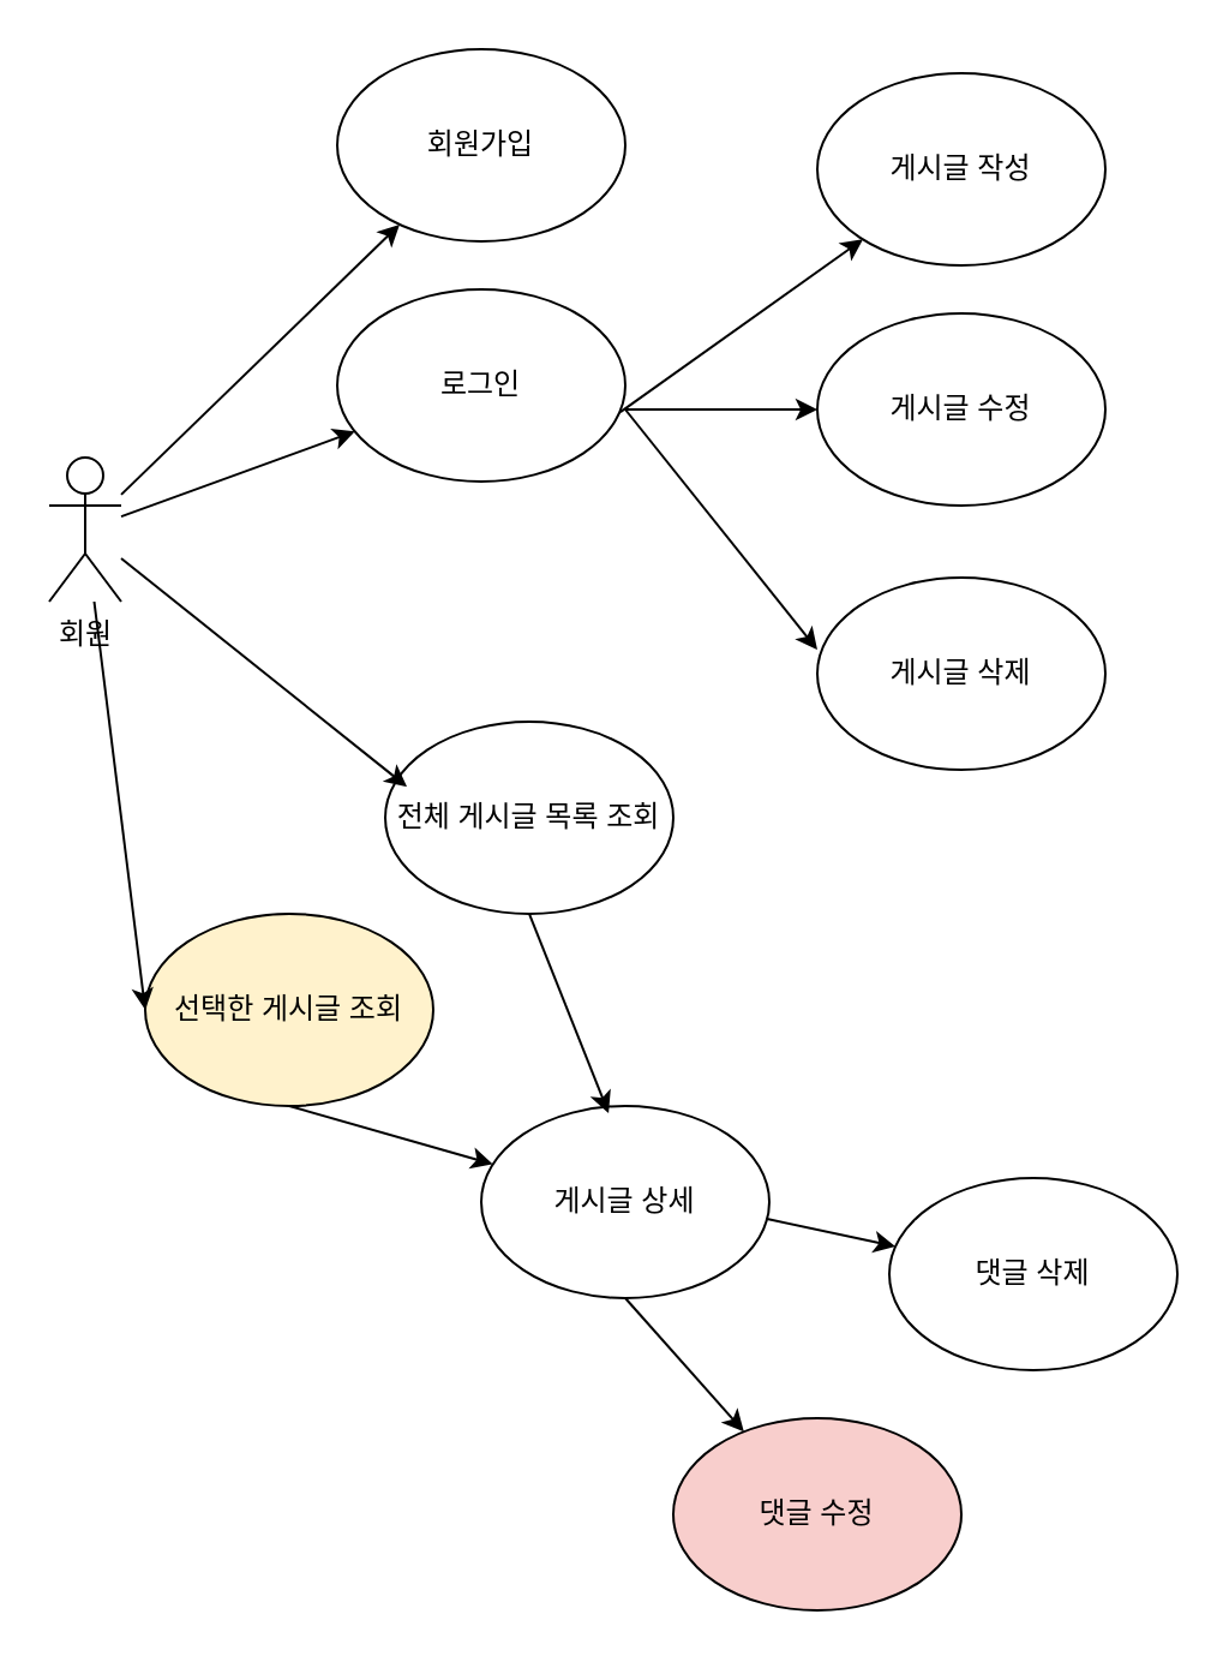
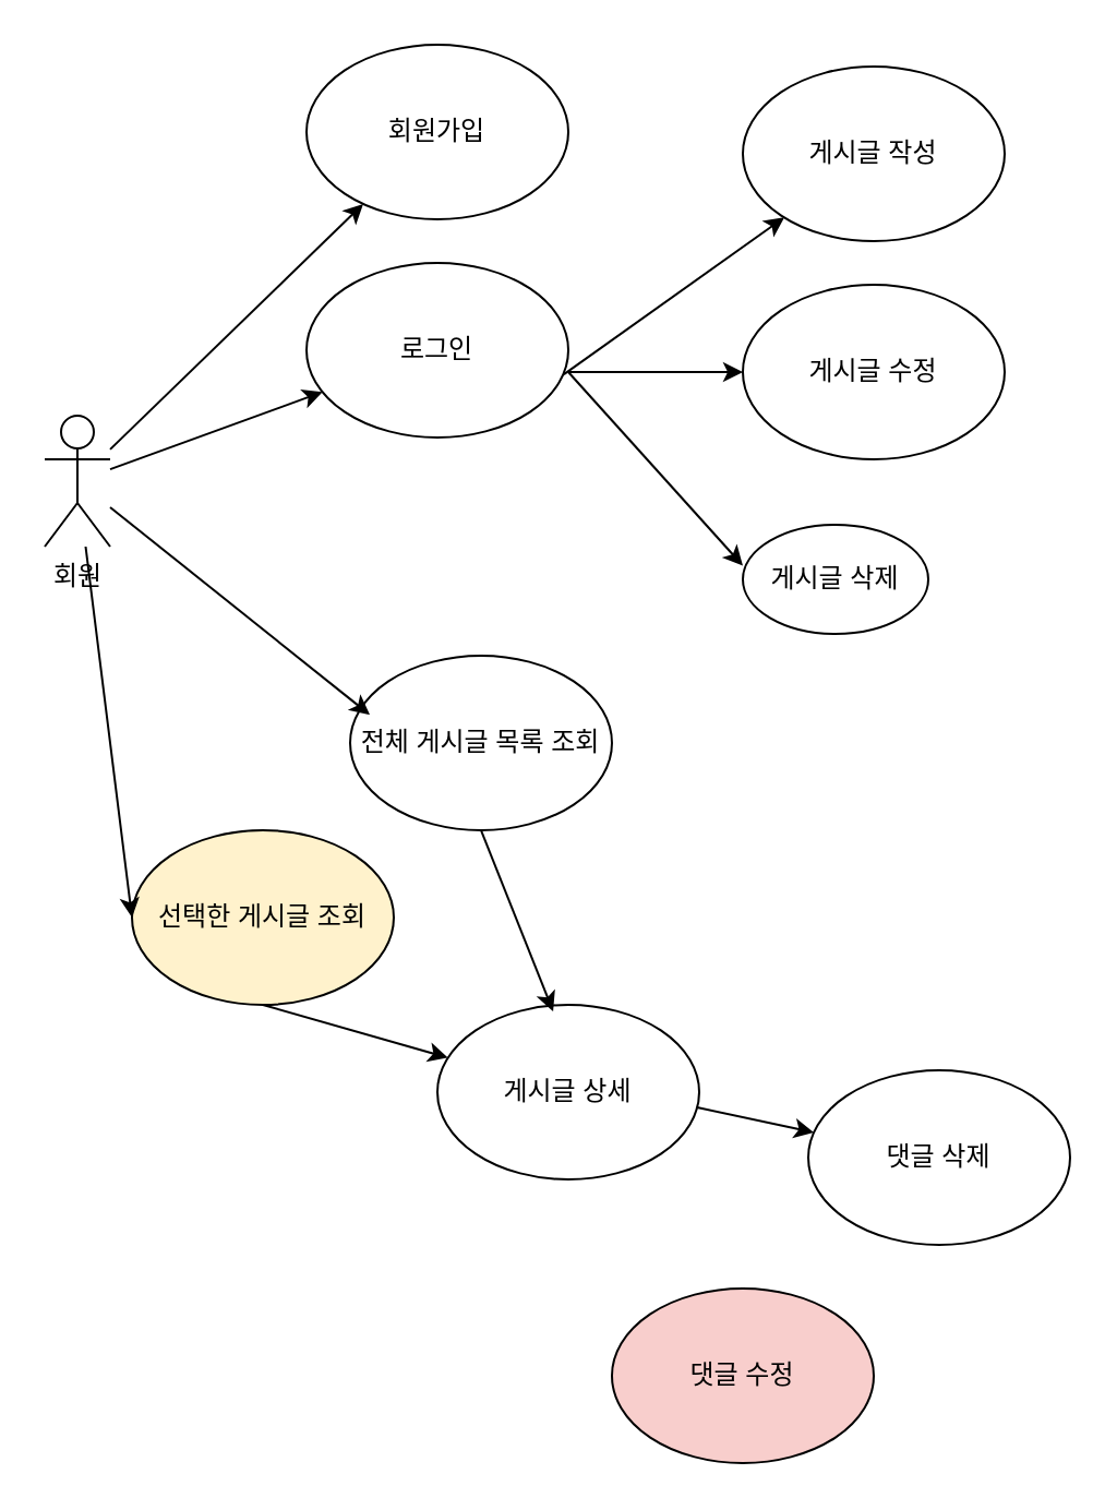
- <mxCell id="8" value="게시글 삭제" style="ellipse;whiteSpace=wrap;html=1;" vertex="1" parent="1"><mxGeometry x="340" y="240" width="120" height="80" as="geometry" /></mxCell>
+ <mxCell id="8" value="게시글 삭제" style="ellipse;whiteSpace=wrap;html=1;" vertex="1" parent="1"><mxGeometry x="340" y="240" width="85" height="50" as="geometry" /></mxCell>
- <mxCell id="23" value="" style="endArrow=classic;html=1;rounded=0;exitX=0.5;exitY=1;exitDx=0;exitDy=0;" edge="1" parent="1" source="12" target="10"><mxGeometry width="50" height="50" relative="1" as="geometry"><mxPoint x="330" y="330" as="sourcePoint" /><mxPoint x="380" y="280" as="targetPoint" /></mxGeometry></mxCell>
